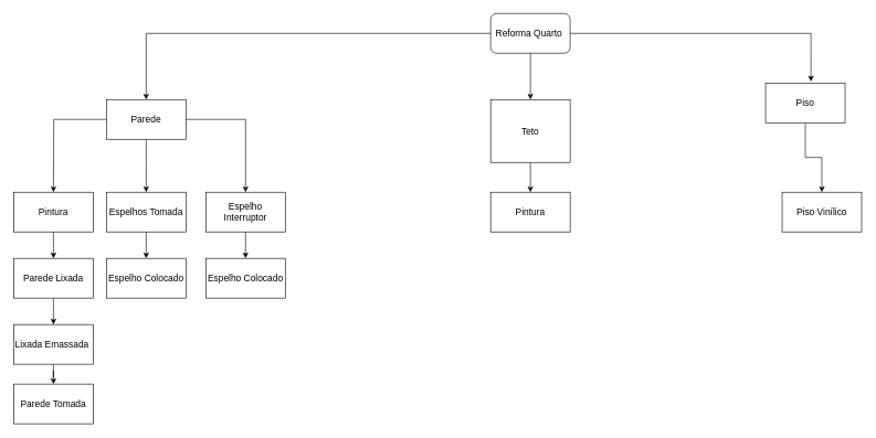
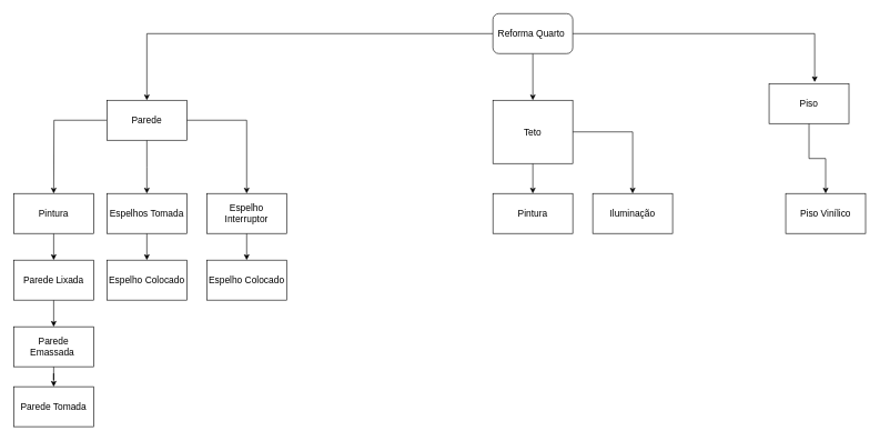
+ <mxCell id="8" style="edgeStyle=orthogonalEdgeStyle;rounded=0;orthogonalLoop=1;jettySize=auto;html=1;" edge="1" parent="1" source="9" target="21"><mxGeometry relative="1" as="geometry"><mxPoint x="950" y="290" as="targetPoint" /></mxGeometry></mxCell>
+ <mxCell id="21" value="&lt;font style=&quot;font-size: 14px;&quot;&gt;Iluminação&lt;/font&gt;" style="rounded=0;whiteSpace=wrap;html=1;" vertex="1" parent="1"><mxGeometry x="890" y="290" width="120" height="60" as="geometry" /></mxCell>
- <mxCell id="27" value="&lt;font style=&quot;font-size: 14px;&quot;&gt;Lixada Emassada&amp;nbsp;&lt;/font&gt;" style="rounded=0;whiteSpace=wrap;html=1;" vertex="1" parent="1"><mxGeometry x="20" y="490" width="120" height="60" as="geometry" /></mxCell>
+ <mxCell id="27" value="&lt;font style=&quot;font-size: 14px;&quot;&gt;Parede Emassada&amp;nbsp;&lt;/font&gt;" style="rounded=0;whiteSpace=wrap;html=1;" vertex="1" parent="1"><mxGeometry x="20" y="490" width="120" height="60" as="geometry" /></mxCell>
